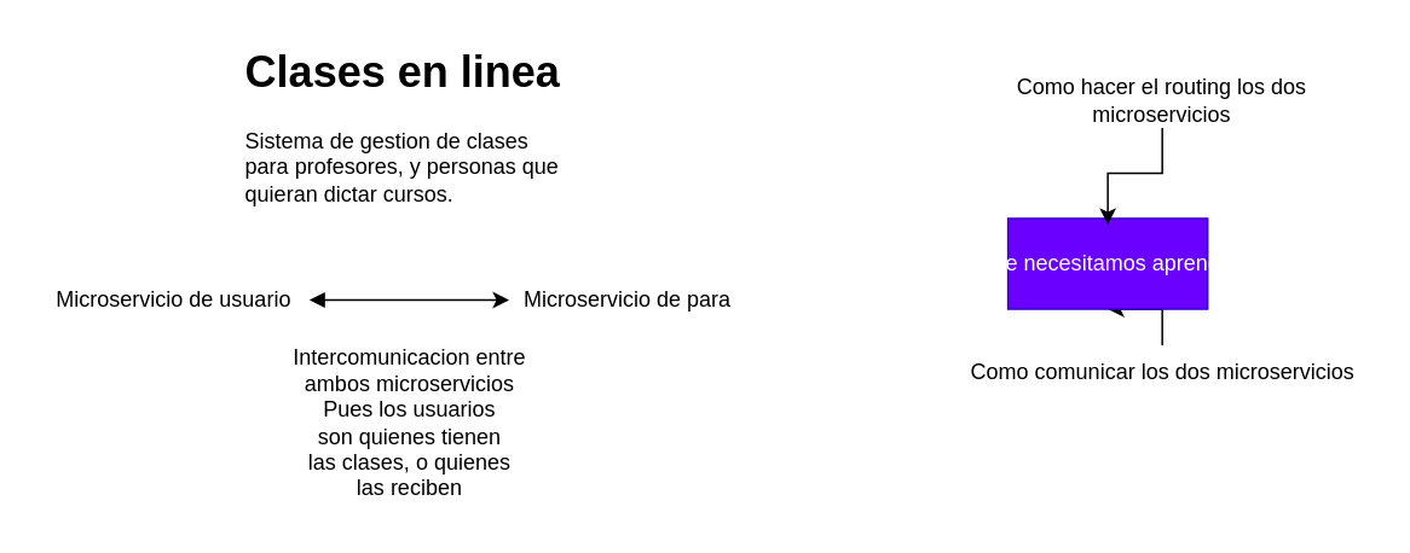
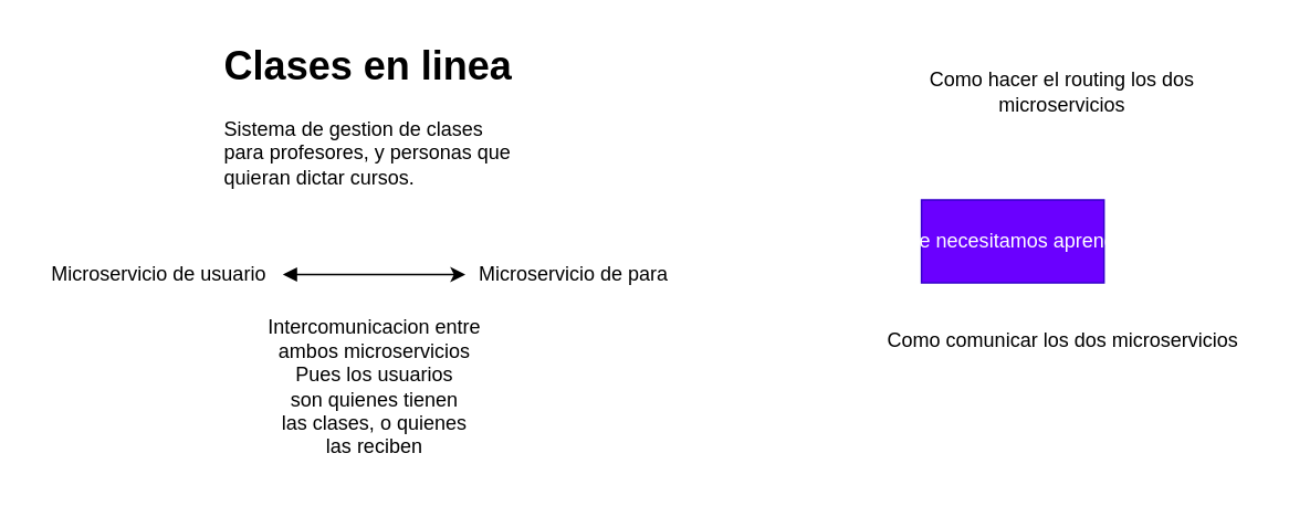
- <mxCell id="11" style="edgeStyle=orthogonalEdgeStyle;rounded=0;orthogonalLoop=1;jettySize=auto;html=1;exitX=0.5;exitY=1;exitDx=0;exitDy=0;entryX=0.5;entryY=0.067;entryDx=0;entryDy=0;entryPerimeter=0;" edge="1" parent="1" source="7" target="10"><mxGeometry relative="1" as="geometry" /></mxCell>
- <mxCell id="8" style="edgeStyle=orthogonalEdgeStyle;rounded=0;orthogonalLoop=1;jettySize=auto;html=1;" edge="1" parent="1" source="9" target="10"><mxGeometry relative="1" as="geometry" /></mxCell>
